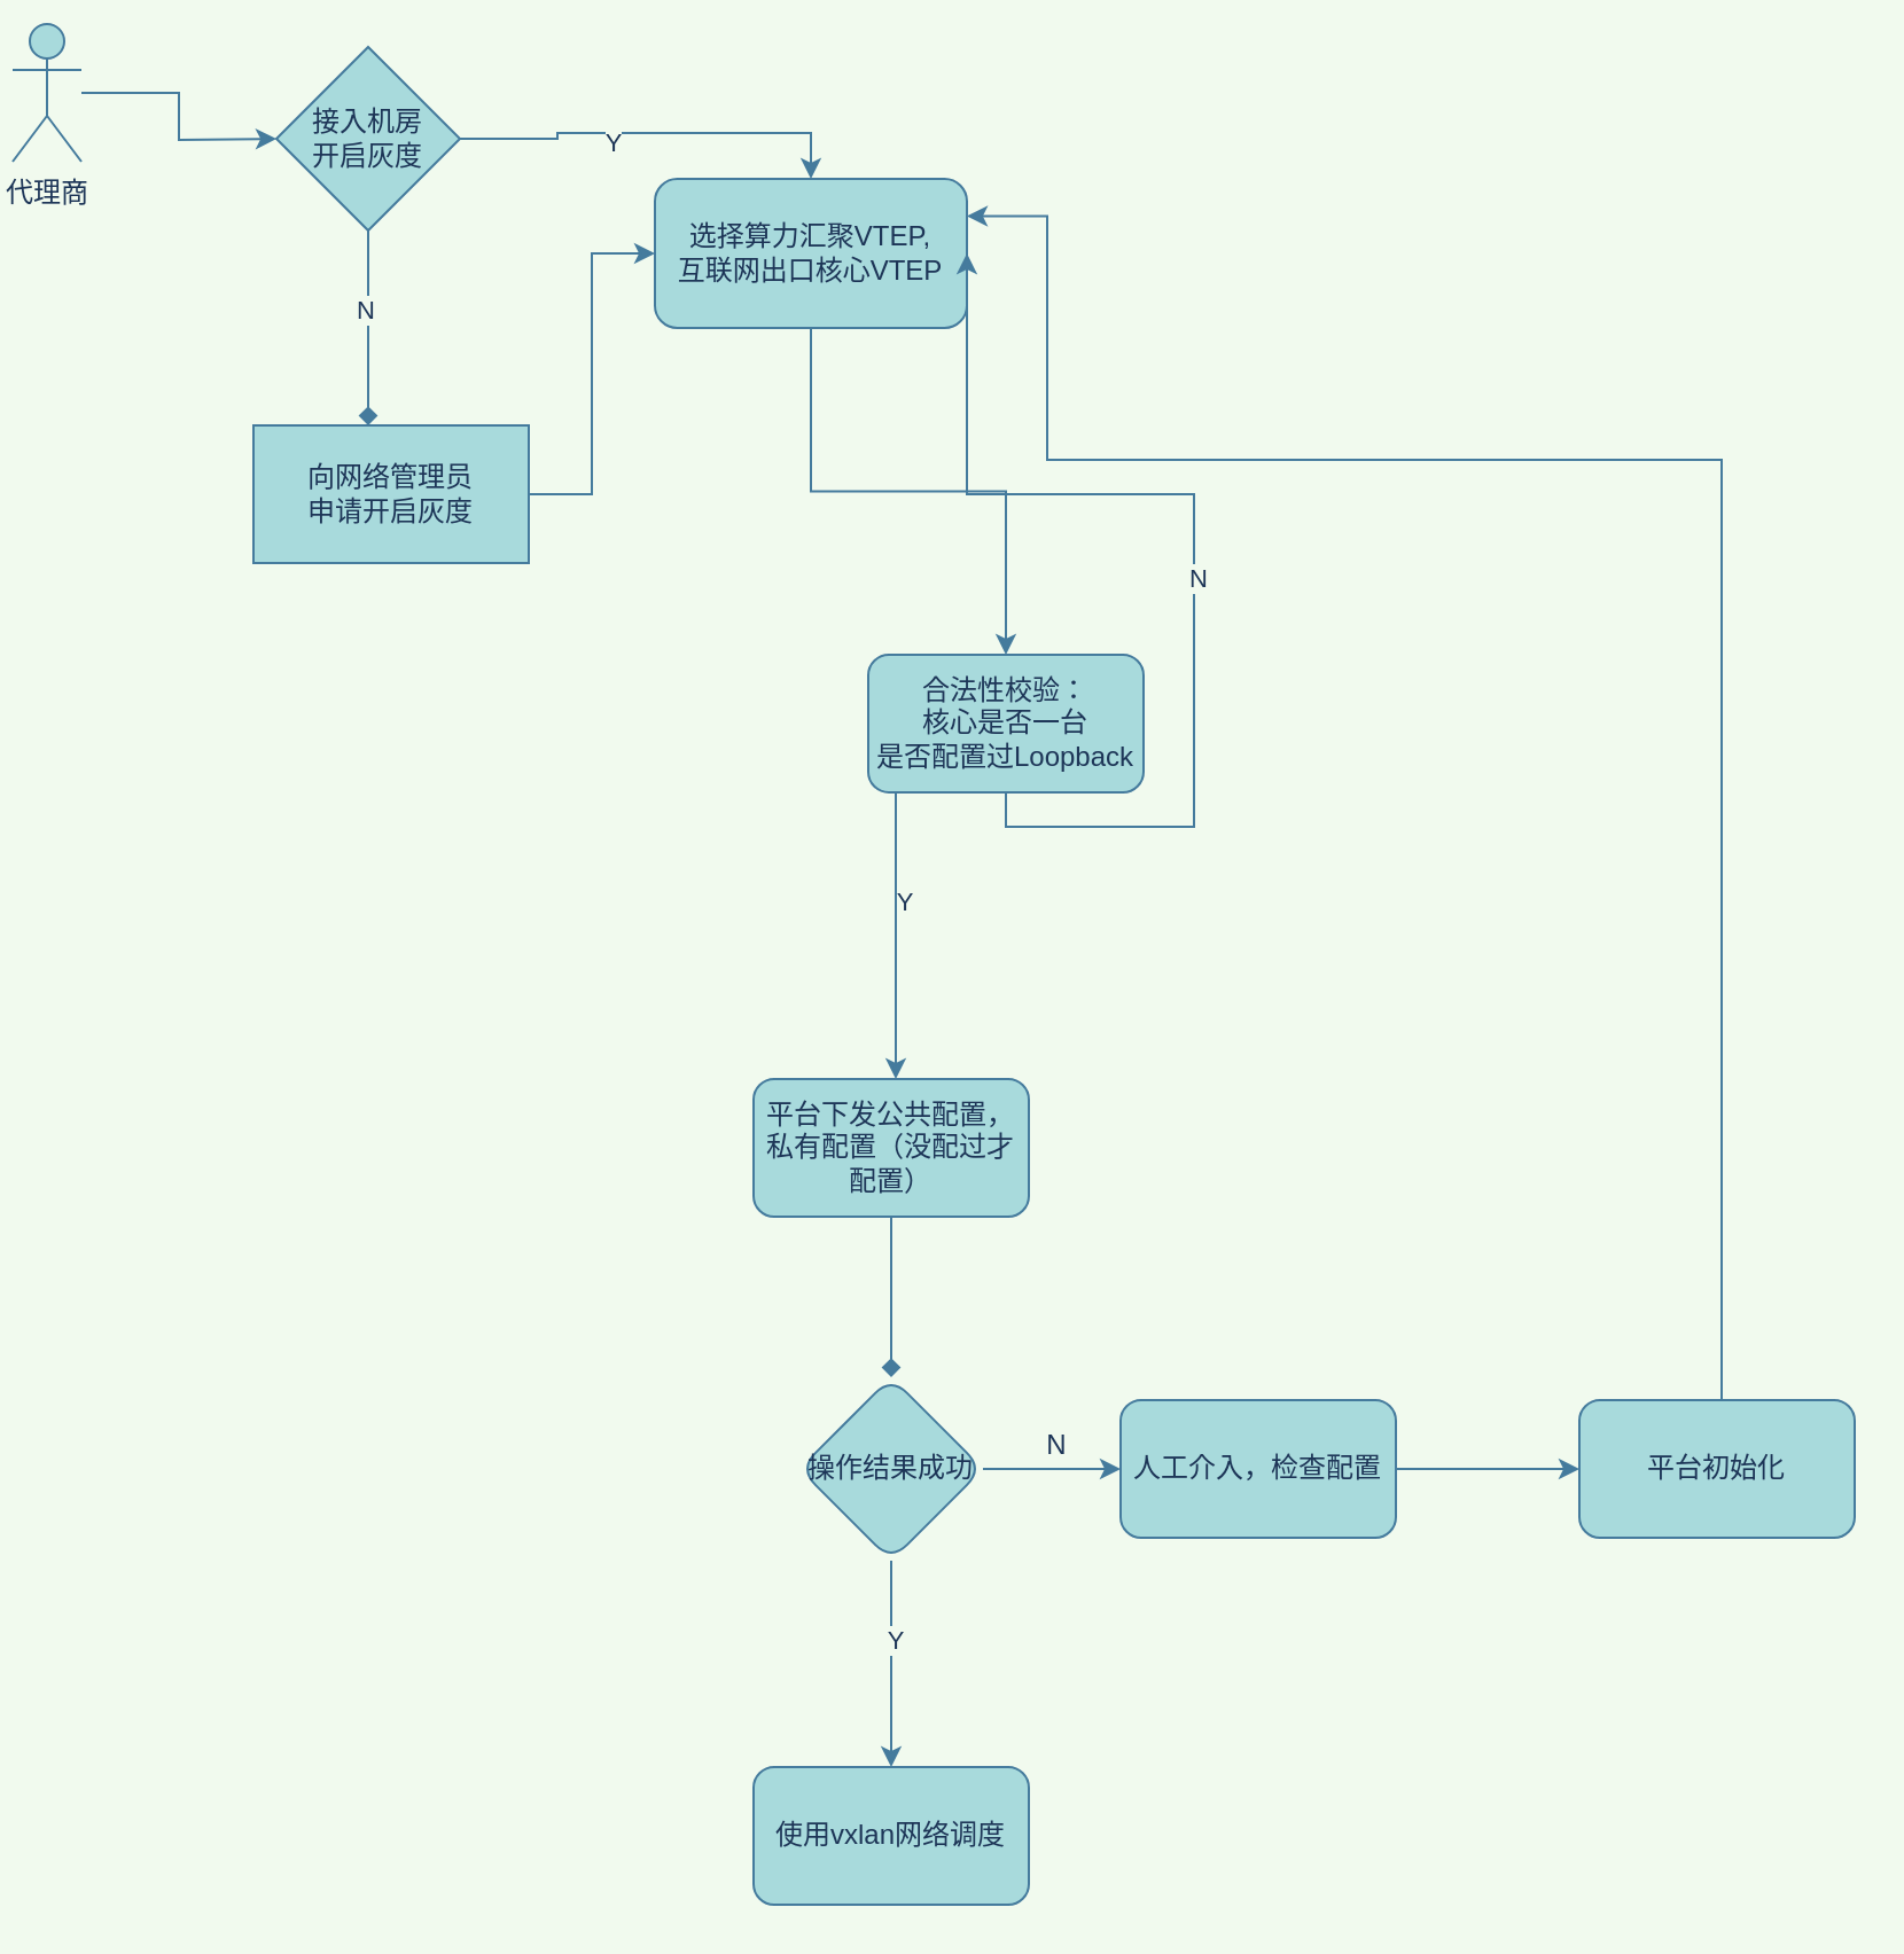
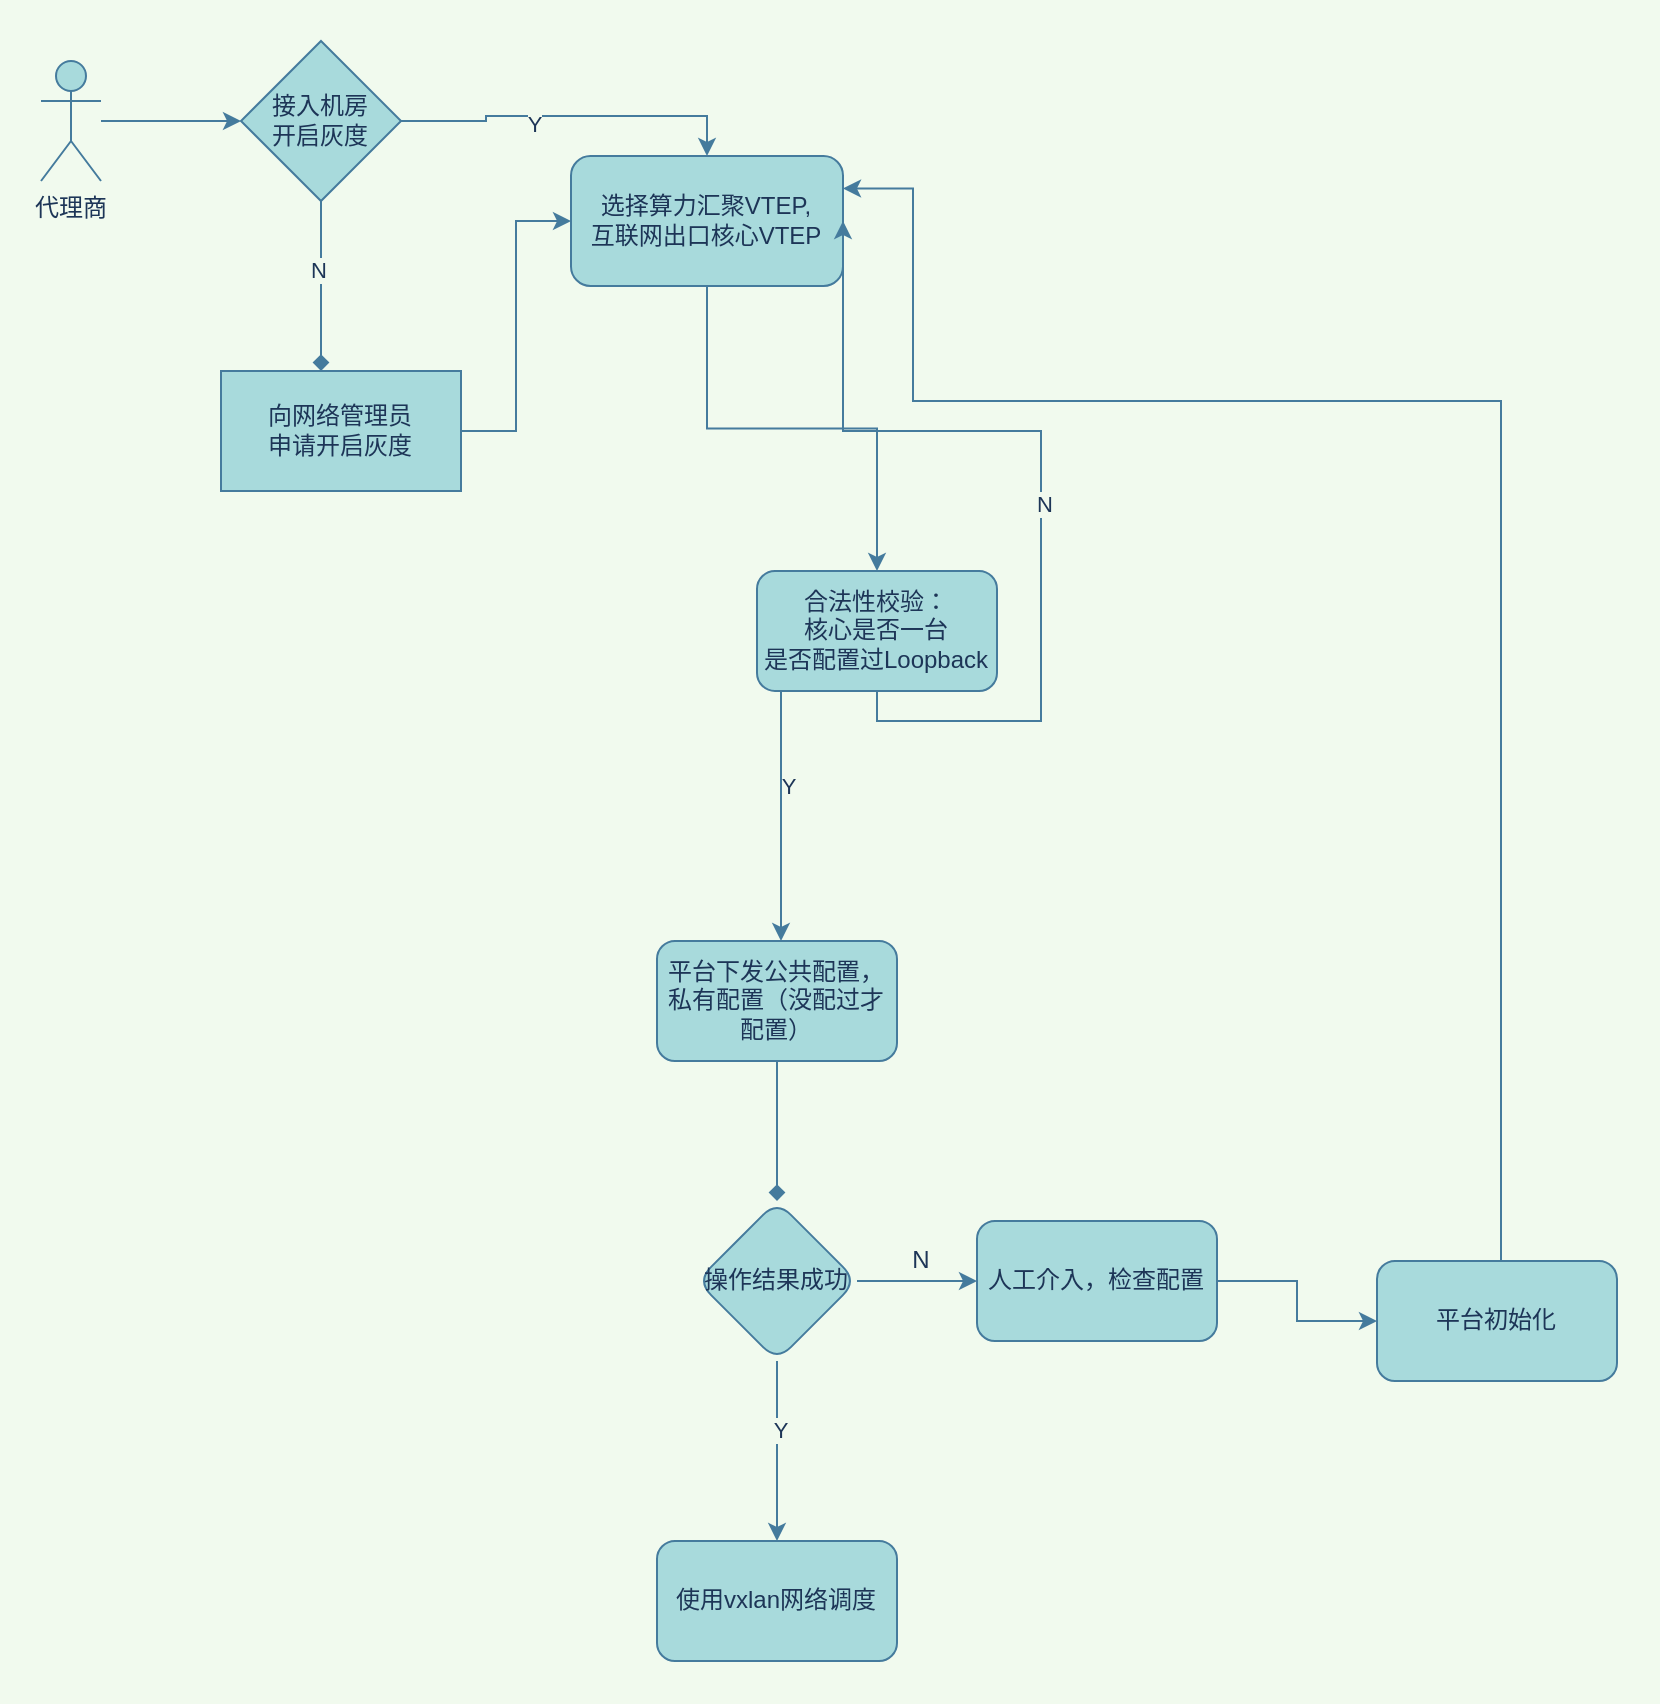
- <mxCell id="5" value="代理商" style="shape=umlActor;verticalLabelPosition=bottom;verticalAlign=top;html=1;outlineConnect=0;strokeColor=#457B9D;fontColor=#1D3557;fillColor=#A8DADC;" vertex="1" parent="1"><mxGeometry x="5" y="10" width="30" height="60" as="geometry" /></mxCell>
+ <mxCell id="5" value="代理商" style="shape=umlActor;verticalLabelPosition=bottom;verticalAlign=top;html=1;outlineConnect=0;strokeColor=#457B9D;fontColor=#1D3557;fillColor=#A8DADC;" vertex="1" parent="1"><mxGeometry x="20" y="30" width="30" height="60" as="geometry" /></mxCell>
- <mxCell id="27" value="平台初始化" style="whiteSpace=wrap;html=1;fillColor=#A8DADC;strokeColor=#457B9D;fontColor=#1D3557;rounded=1;glass=0;strokeWidth=1;shadow=0;" vertex="1" parent="1"><mxGeometry x="688" y="610" width="120" height="60" as="geometry" /></mxCell>
+ <mxCell id="27" value="平台初始化" style="whiteSpace=wrap;html=1;fillColor=#A8DADC;strokeColor=#457B9D;fontColor=#1D3557;rounded=1;glass=0;strokeWidth=1;shadow=0;" vertex="1" parent="1"><mxGeometry x="688" y="630" width="120" height="60" as="geometry" /></mxCell>
